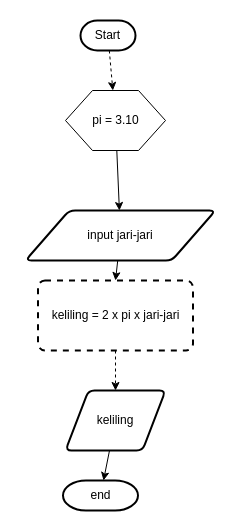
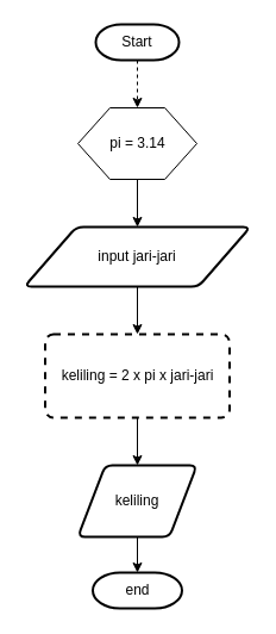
- <mxCell id="2" value="Start" style="strokeWidth=2;html=1;shape=mxgraph.flowchart.terminator;whiteSpace=wrap;" vertex="1" parent="1"><mxGeometry x="80" y="20" width="55" height="30" as="geometry" /></mxCell>
+ <mxCell id="2" value="Start" style="strokeWidth=2;html=1;shape=mxgraph.flowchart.terminator;whiteSpace=wrap;" vertex="1" parent="1"><mxGeometry x="80" y="20" width="70" height="30" as="geometry" /></mxCell>
- <mxCell id="4" value="pi = 3.10" style="verticalLabelPosition=middle;verticalAlign=middle;html=1;shape=hexagon;perimeter=hexagonPerimeter2;arcSize=6;size=0.27;labelPosition=center;align=center;" vertex="1" parent="1"><mxGeometry x="65" y="90" width="100" height="60" as="geometry" /></mxCell>
+ <mxCell id="4" value="pi = 3.14" style="verticalLabelPosition=middle;verticalAlign=middle;html=1;shape=hexagon;perimeter=hexagonPerimeter2;arcSize=6;size=0.27;labelPosition=center;align=center;" vertex="1" parent="1"><mxGeometry x="65" y="90" width="100" height="60" as="geometry" /></mxCell>
- <mxCell id="3" value="input jari-jari" style="shape=parallelogram;html=1;strokeWidth=2;perimeter=parallelogramPerimeter;whiteSpace=wrap;rounded=1;arcSize=12;size=0.23;" vertex="1" parent="1"><mxGeometry x="25" y="210" width="190" height="50" as="geometry" /></mxCell>
+ <mxCell id="3" value="input jari-jari" style="shape=parallelogram;html=1;strokeWidth=2;perimeter=parallelogramPerimeter;whiteSpace=wrap;rounded=1;arcSize=12;size=0.23;" vertex="1" parent="1"><mxGeometry x="20" y="190" width="190" height="50" as="geometry" /></mxCell>
- <mxCell id="11" value="" style="endArrow=classic;html=1;rounded=0;dashed=1;" edge="1" parent="1" source="5" target="6"><mxGeometry width="50" height="50" relative="1" as="geometry"><mxPoint x="180" y="290" as="sourcePoint" /><mxPoint x="290" y="230" as="targetPoint" /></mxGeometry></mxCell>
+ <mxCell id="11" value="" style="endArrow=classic;html=1;rounded=0;" edge="1" parent="1" source="5" target="6"><mxGeometry width="50" height="50" relative="1" as="geometry"><mxPoint x="180" y="290" as="sourcePoint" /><mxPoint x="290" y="230" as="targetPoint" /></mxGeometry></mxCell>
- <mxCell id="7" value="end" style="strokeWidth=2;html=1;shape=mxgraph.flowchart.terminator;whiteSpace=wrap;" vertex="1" parent="1"><mxGeometry x="62.5" y="480" width="75" height="30" as="geometry" /></mxCell>
+ <mxCell id="7" value="end" style="strokeWidth=2;html=1;shape=mxgraph.flowchart.terminator;whiteSpace=wrap;" vertex="1" parent="1"><mxGeometry x="77.5" y="480" width="75" height="30" as="geometry" /></mxCell>
